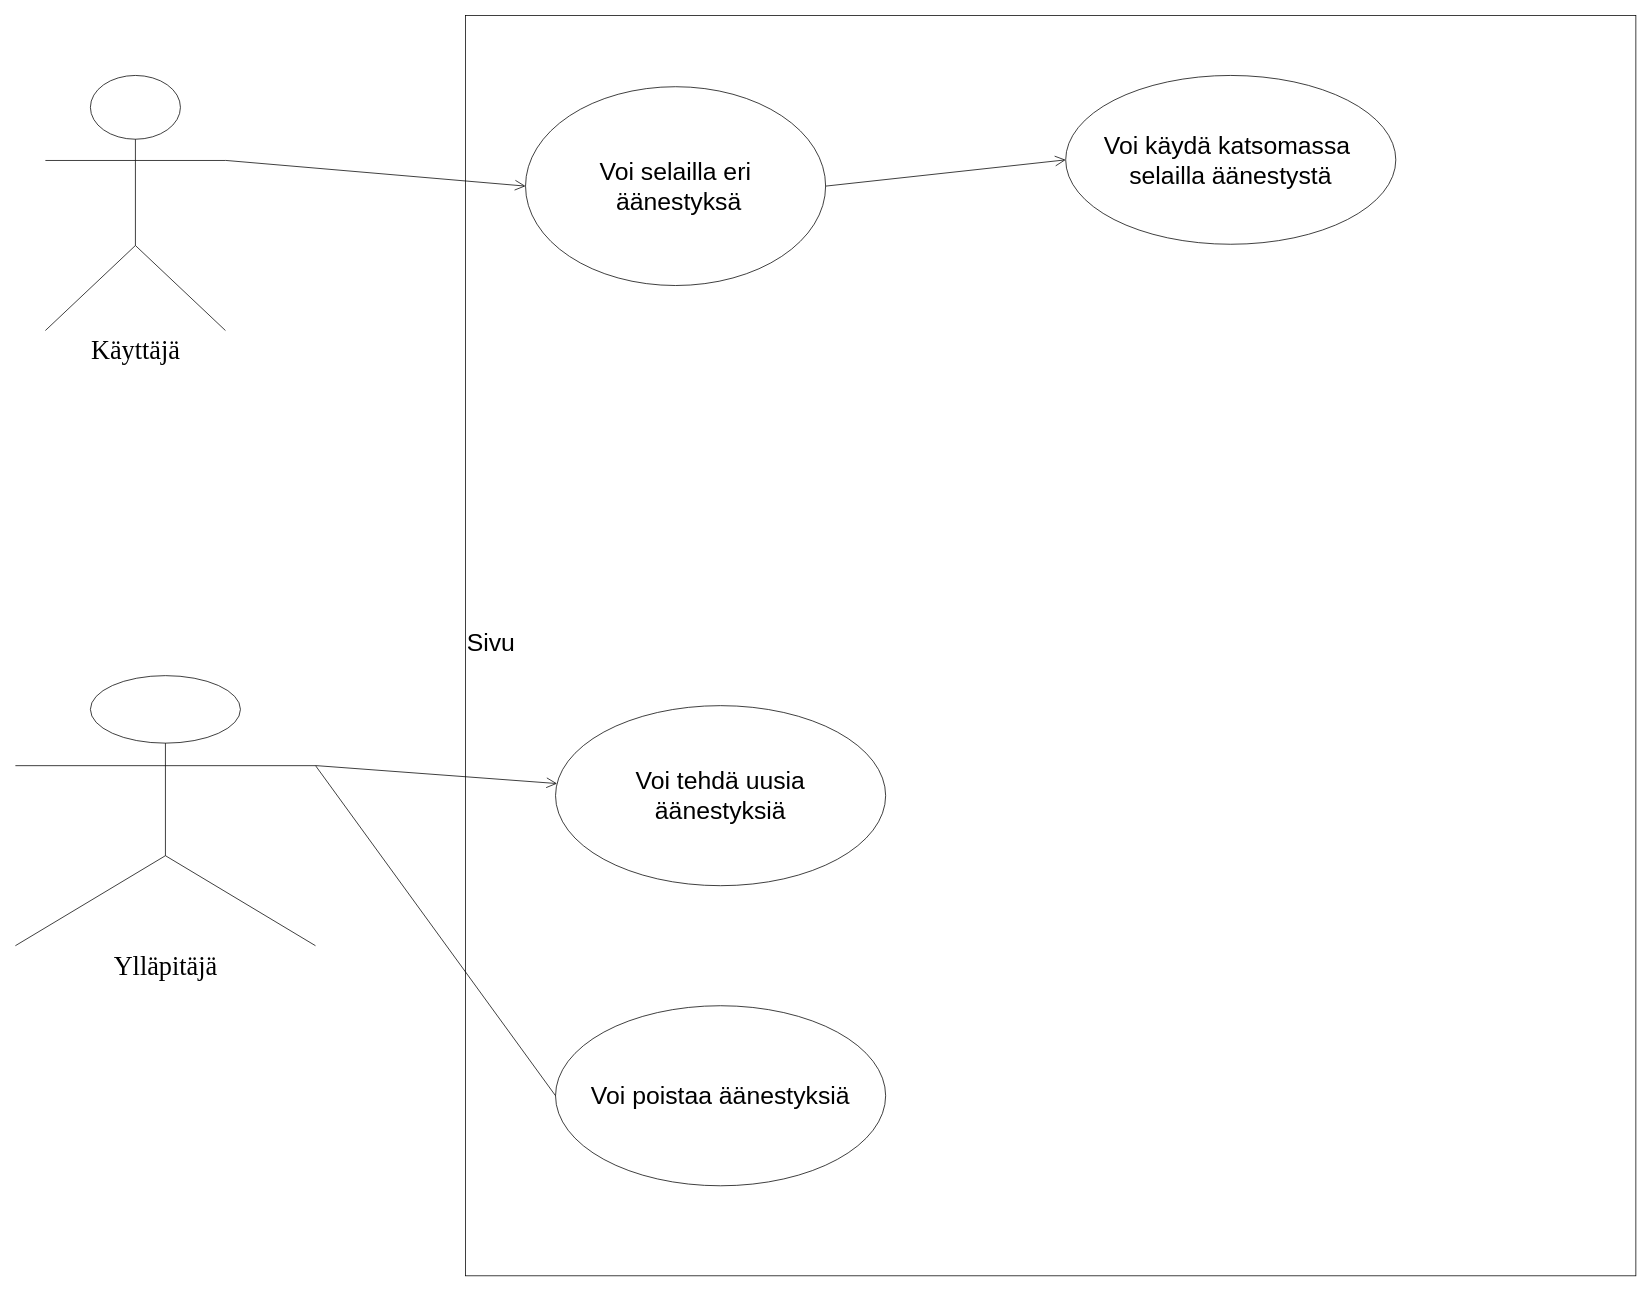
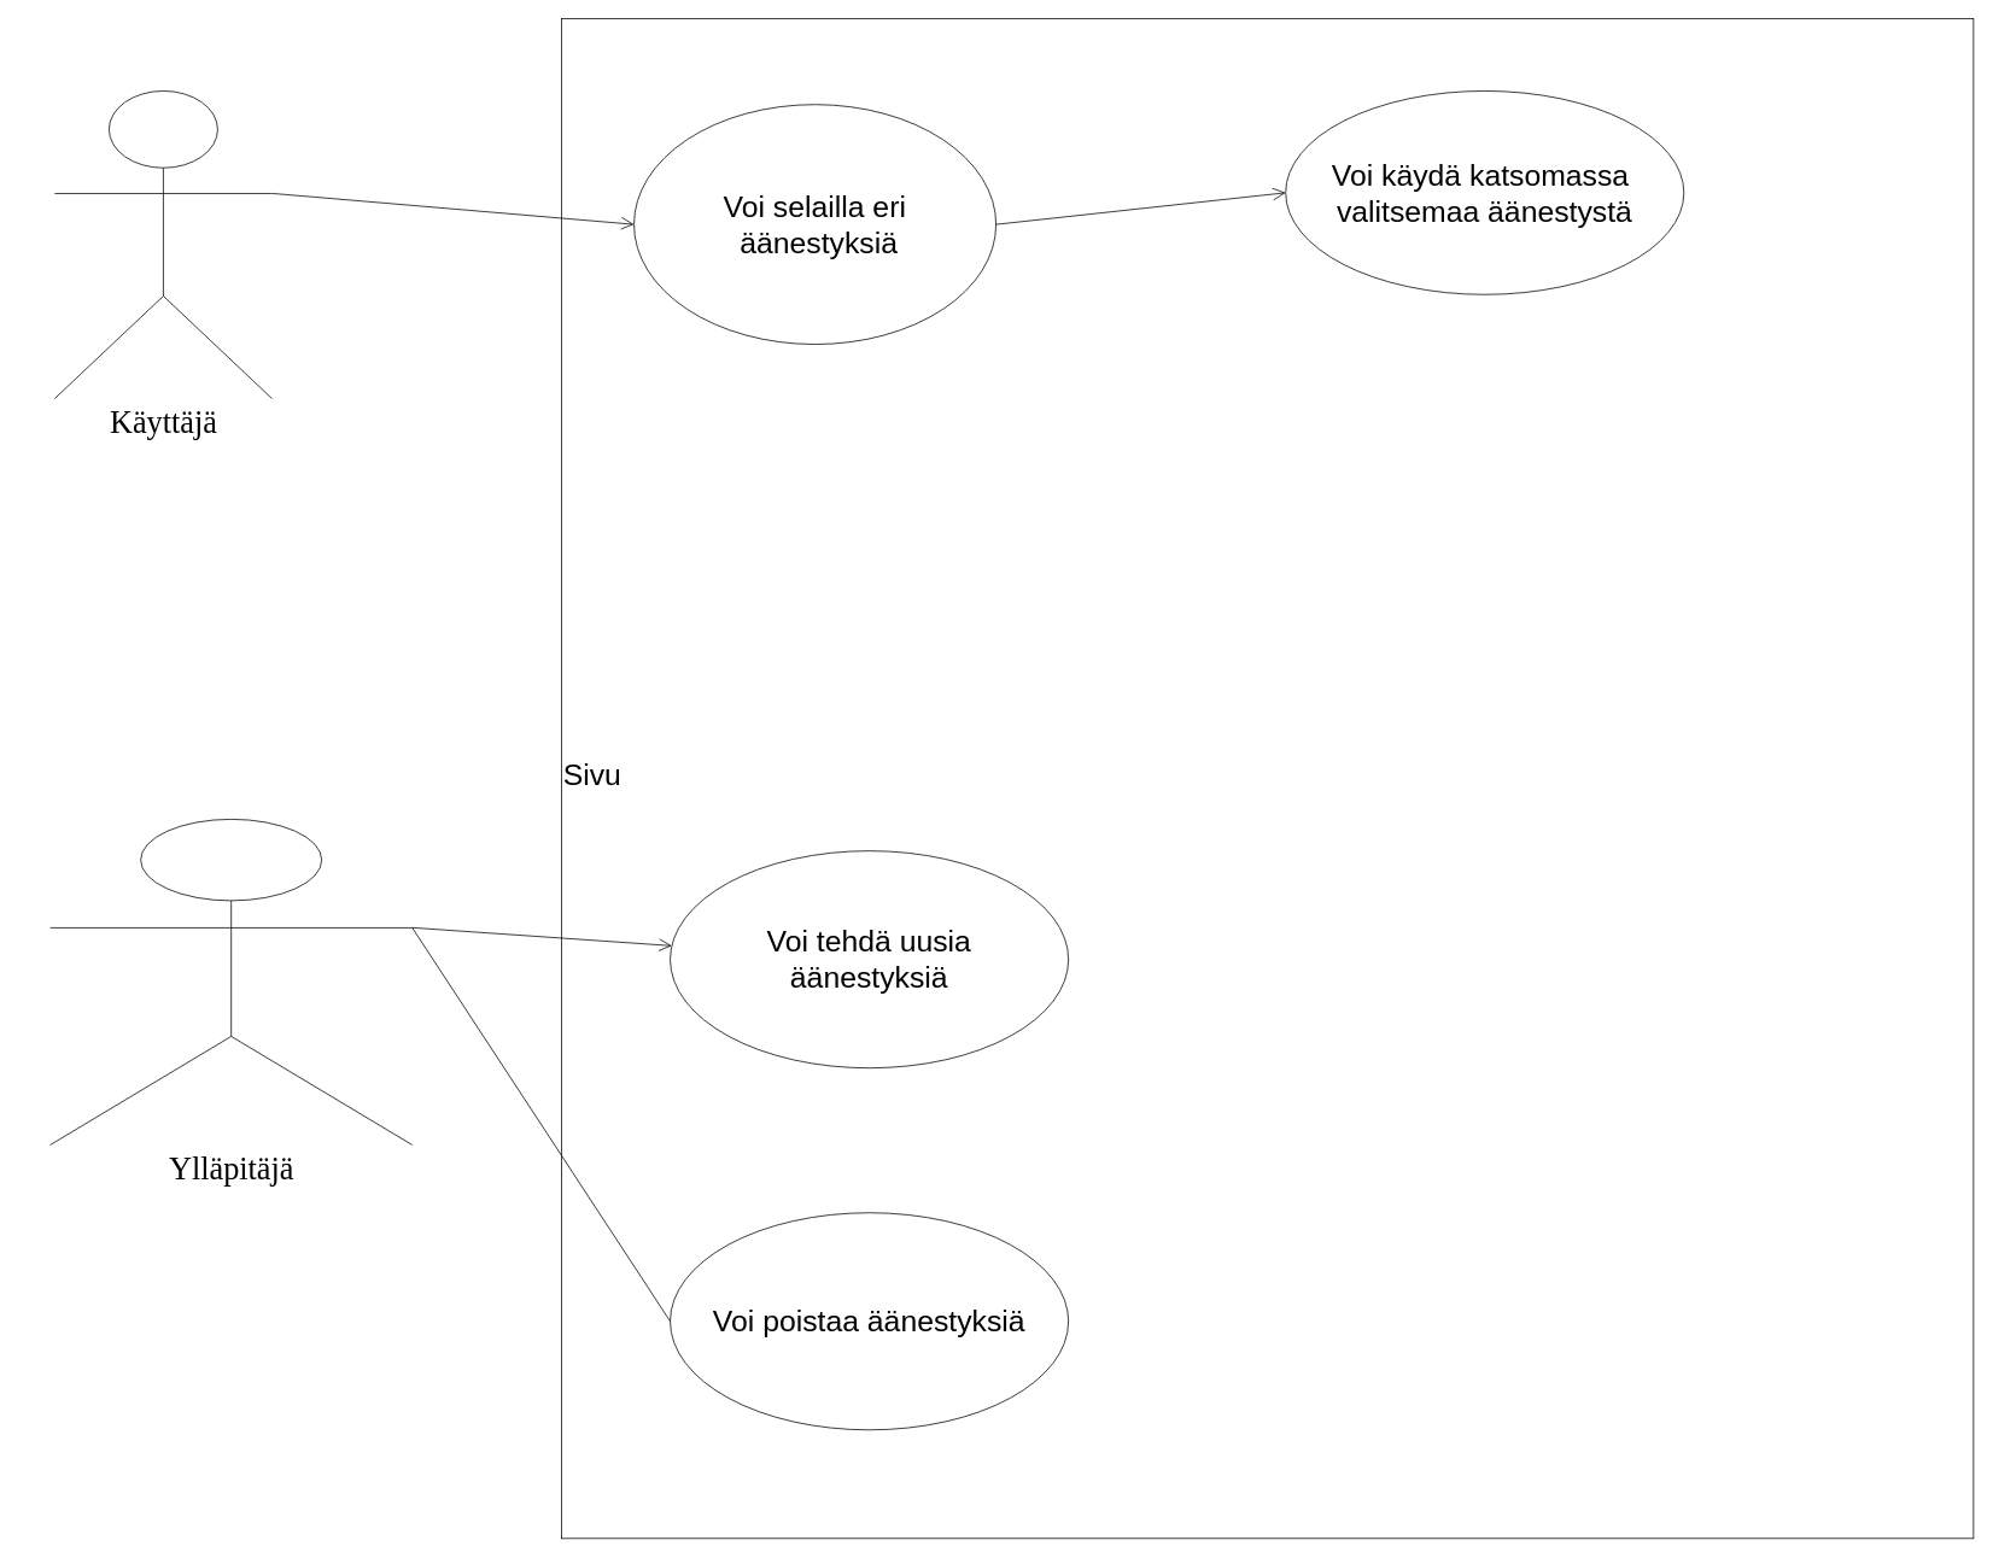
- <mxCell id="7" value="Voi käydä katsomassa&amp;nbsp;&lt;br&gt;selailla äänestystä" style="ellipse;whiteSpace=wrap;html=1;fontSize=33;" vertex="1" parent="1"><mxGeometry x="1420" y="100" width="440" height="225" as="geometry" /></mxCell>
+ <mxCell id="7" value="Voi käydä katsomassa&amp;nbsp;&lt;br&gt;valitsemaa äänestystä" style="ellipse;whiteSpace=wrap;html=1;fontSize=33;" vertex="1" parent="1"><mxGeometry x="1420" y="100" width="440" height="225" as="geometry" /></mxCell>
- <mxCell id="5" value="Voi selailla eri&lt;br&gt;&amp;nbsp;äänestyksä" style="ellipse;whiteSpace=wrap;html=1;fontSize=33;" vertex="1" parent="1"><mxGeometry x="700" y="115" width="400" height="265" as="geometry" /></mxCell>
+ <mxCell id="5" value="Voi selailla eri&lt;br&gt;&amp;nbsp;äänestyksiä" style="ellipse;whiteSpace=wrap;html=1;fontSize=33;" vertex="1" parent="1"><mxGeometry x="700" y="115" width="400" height="265" as="geometry" /></mxCell>
- <mxCell id="3" value="Ylläpitäjä" style="shape=umlActor;verticalLabelPosition=bottom;verticalAlign=top;html=1;fontFamily=Times New Roman;fontSize=35;" parent="1" vertex="1"><mxGeometry x="20" y="900" width="400" height="360" as="geometry" /></mxCell>
+ <mxCell id="3" value="Ylläpitäjä" style="shape=umlActor;verticalLabelPosition=bottom;verticalAlign=top;html=1;fontFamily=Times New Roman;fontSize=35;" parent="1" vertex="1"><mxGeometry x="55" y="905" width="400" height="360" as="geometry" /></mxCell>
